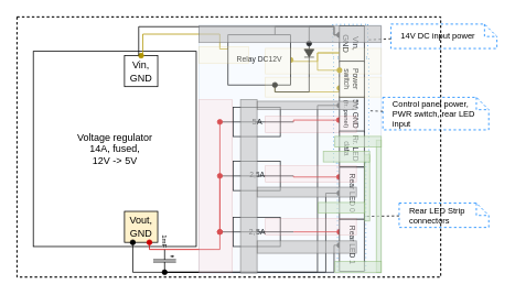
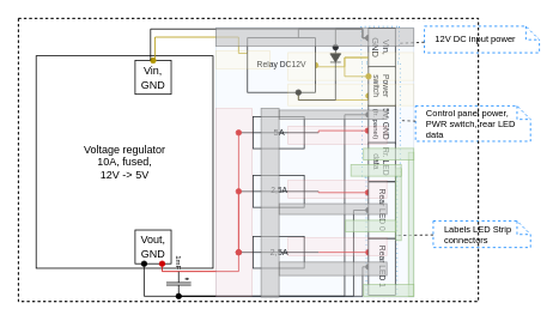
- <mxCell id="8" value="14V DC input power" style="shape=note;size=15;align=left;spacingLeft=10;html=1;whiteSpace=wrap;shadow=0;glass=0;dashed=1;strokeColor=#007FFF;fillColor=none;fontSize=10;" parent="1" vertex="1"><mxGeometry x="471.76" y="28.68" width="127.95" height="29.53" as="geometry" /></mxCell>
+ <mxCell id="8" value="12V DC input power" style="shape=note;size=15;align=left;spacingLeft=10;html=1;whiteSpace=wrap;shadow=0;glass=0;dashed=1;strokeColor=#007FFF;fillColor=none;fontSize=10;" parent="1" vertex="1"><mxGeometry x="471.76" y="28.68" width="127.95" height="29.53" as="geometry" /></mxCell>
- <mxCell id="4" value="Control panel power, PWR switch, rear LED input" style="shape=note;size=15;align=left;spacingLeft=10;html=1;whiteSpace=wrap;shadow=0;glass=0;dashed=1;strokeColor=#007FFF;fillColor=none;fontSize=10;" parent="1" vertex="1"><mxGeometry x="461.91" y="117.27" width="127.95" height="39.36" as="geometry" /></mxCell>
+ <mxCell id="4" value="Control panel power, PWR switch, rear LED data" style="shape=note;size=15;align=left;spacingLeft=10;html=1;whiteSpace=wrap;shadow=0;glass=0;dashed=1;strokeColor=#007FFF;fillColor=none;fontSize=10;" parent="1" vertex="1"><mxGeometry x="461.91" y="117.27" width="127.95" height="39.36" as="geometry" /></mxCell>
- <mxCell id="15" value="&lt;div&gt;Voltage regulator&lt;/div&gt;&lt;div&gt;14A, fused,&lt;br&gt;&lt;/div&gt;&lt;div&gt;12V -&amp;gt; 5V&lt;/div&gt;" style="rounded=0;whiteSpace=wrap;html=1;" parent="14" vertex="1"><mxGeometry width="196.85" height="236.22" as="geometry" /></mxCell>
+ <mxCell id="15" value="&lt;div&gt;Voltage regulator&lt;/div&gt;&lt;div&gt;10A, fused,&lt;br&gt;&lt;/div&gt;&lt;div&gt;12V -&amp;gt; 5V&lt;/div&gt;" style="rounded=0;whiteSpace=wrap;html=1;" parent="14" vertex="1"><mxGeometry width="196.85" height="236.22" as="geometry" /></mxCell>
- <mxCell id="10" value="&lt;div style=&quot;font-size: 10px;&quot;&gt;Rear LED Strip connectors&lt;/div&gt;" style="shape=note;size=15;align=left;spacingLeft=10;html=1;whiteSpace=wrap;shadow=0;glass=0;dashed=1;strokeColor=#007FFF;fillColor=none;fontSize=10;" parent="1" vertex="1"><mxGeometry x="481.6" y="245.22" width="108.27" height="29.53" as="geometry" /></mxCell>
+ <mxCell id="10" value="&lt;div style=&quot;font-size: 10px;&quot;&gt;Labels LED Strip connectors&lt;/div&gt;" style="shape=note;size=15;align=left;spacingLeft=10;html=1;whiteSpace=wrap;shadow=0;glass=0;dashed=1;strokeColor=#007FFF;fillColor=none;fontSize=10;" parent="1" vertex="1"><mxGeometry x="481.6" y="245.22" width="108.27" height="29.53" as="geometry" /></mxCell>
- <mxCell id="17" value="&lt;div&gt;Vout, GND&lt;/div&gt;" style="rounded=0;whiteSpace=wrap;html=1;rotation=0;fillColor=#fff2cc;" parent="14" vertex="1"><mxGeometry x="110.16" y="193.67" width="40.13" height="37.5" as="geometry" /></mxCell>
+ <mxCell id="17" value="&lt;div&gt;Vout, GND&lt;/div&gt;" style="rounded=0;whiteSpace=wrap;html=1;rotation=0;" parent="14" vertex="1"><mxGeometry x="110.16" y="193.67" width="40.13" height="37.5" as="geometry" /></mxCell>
